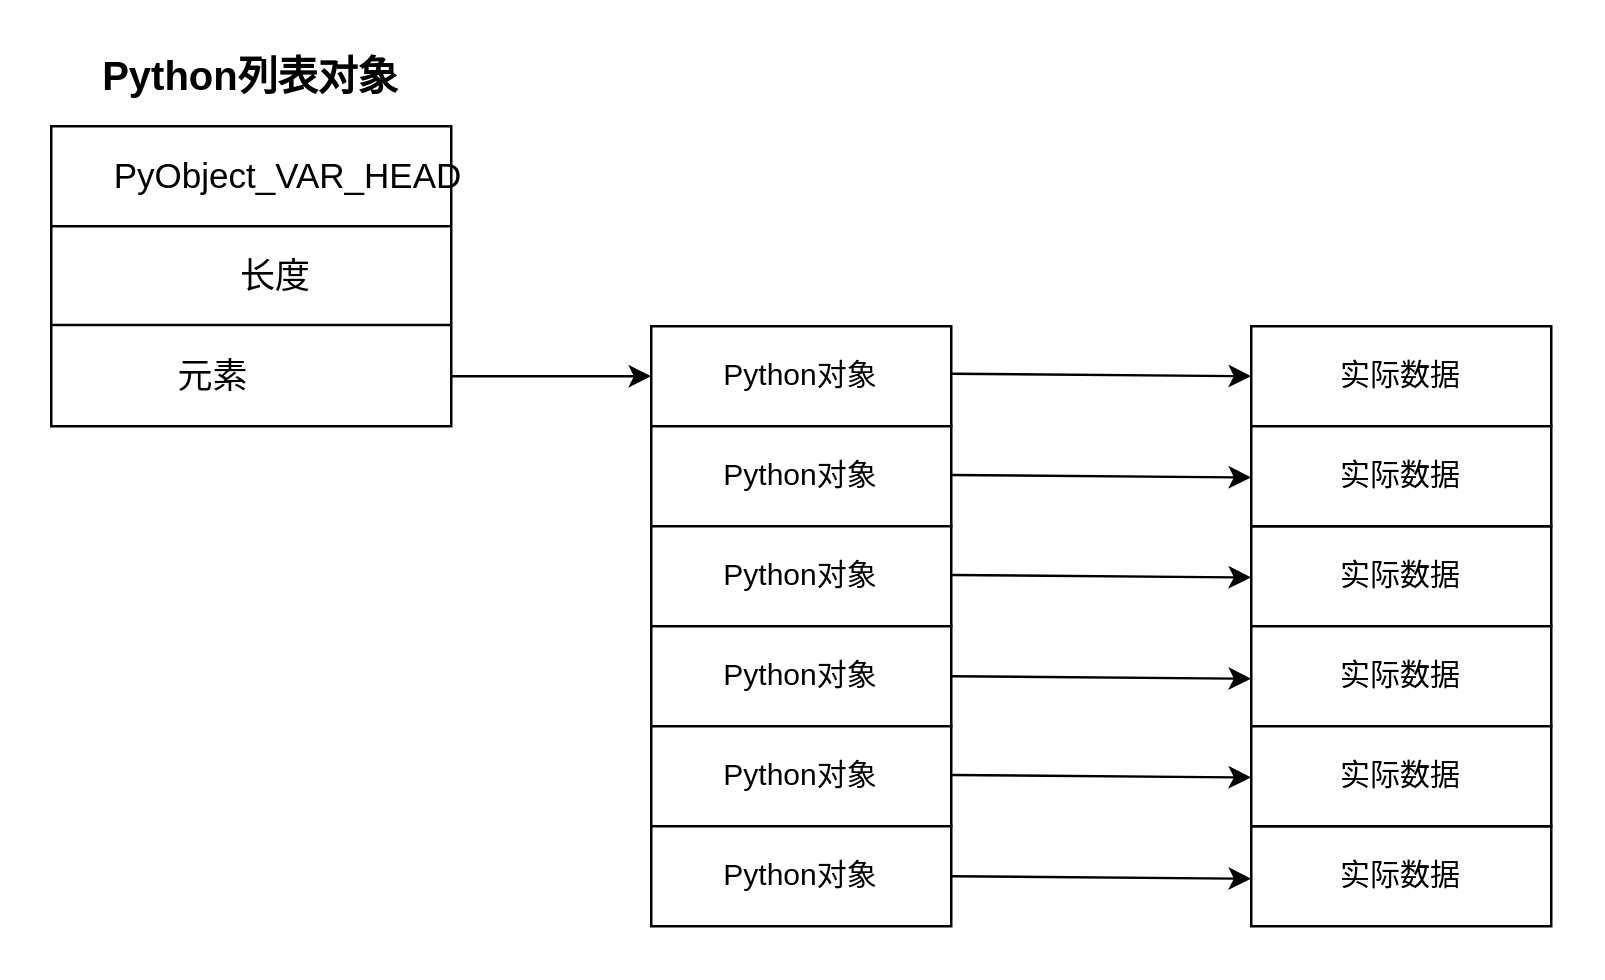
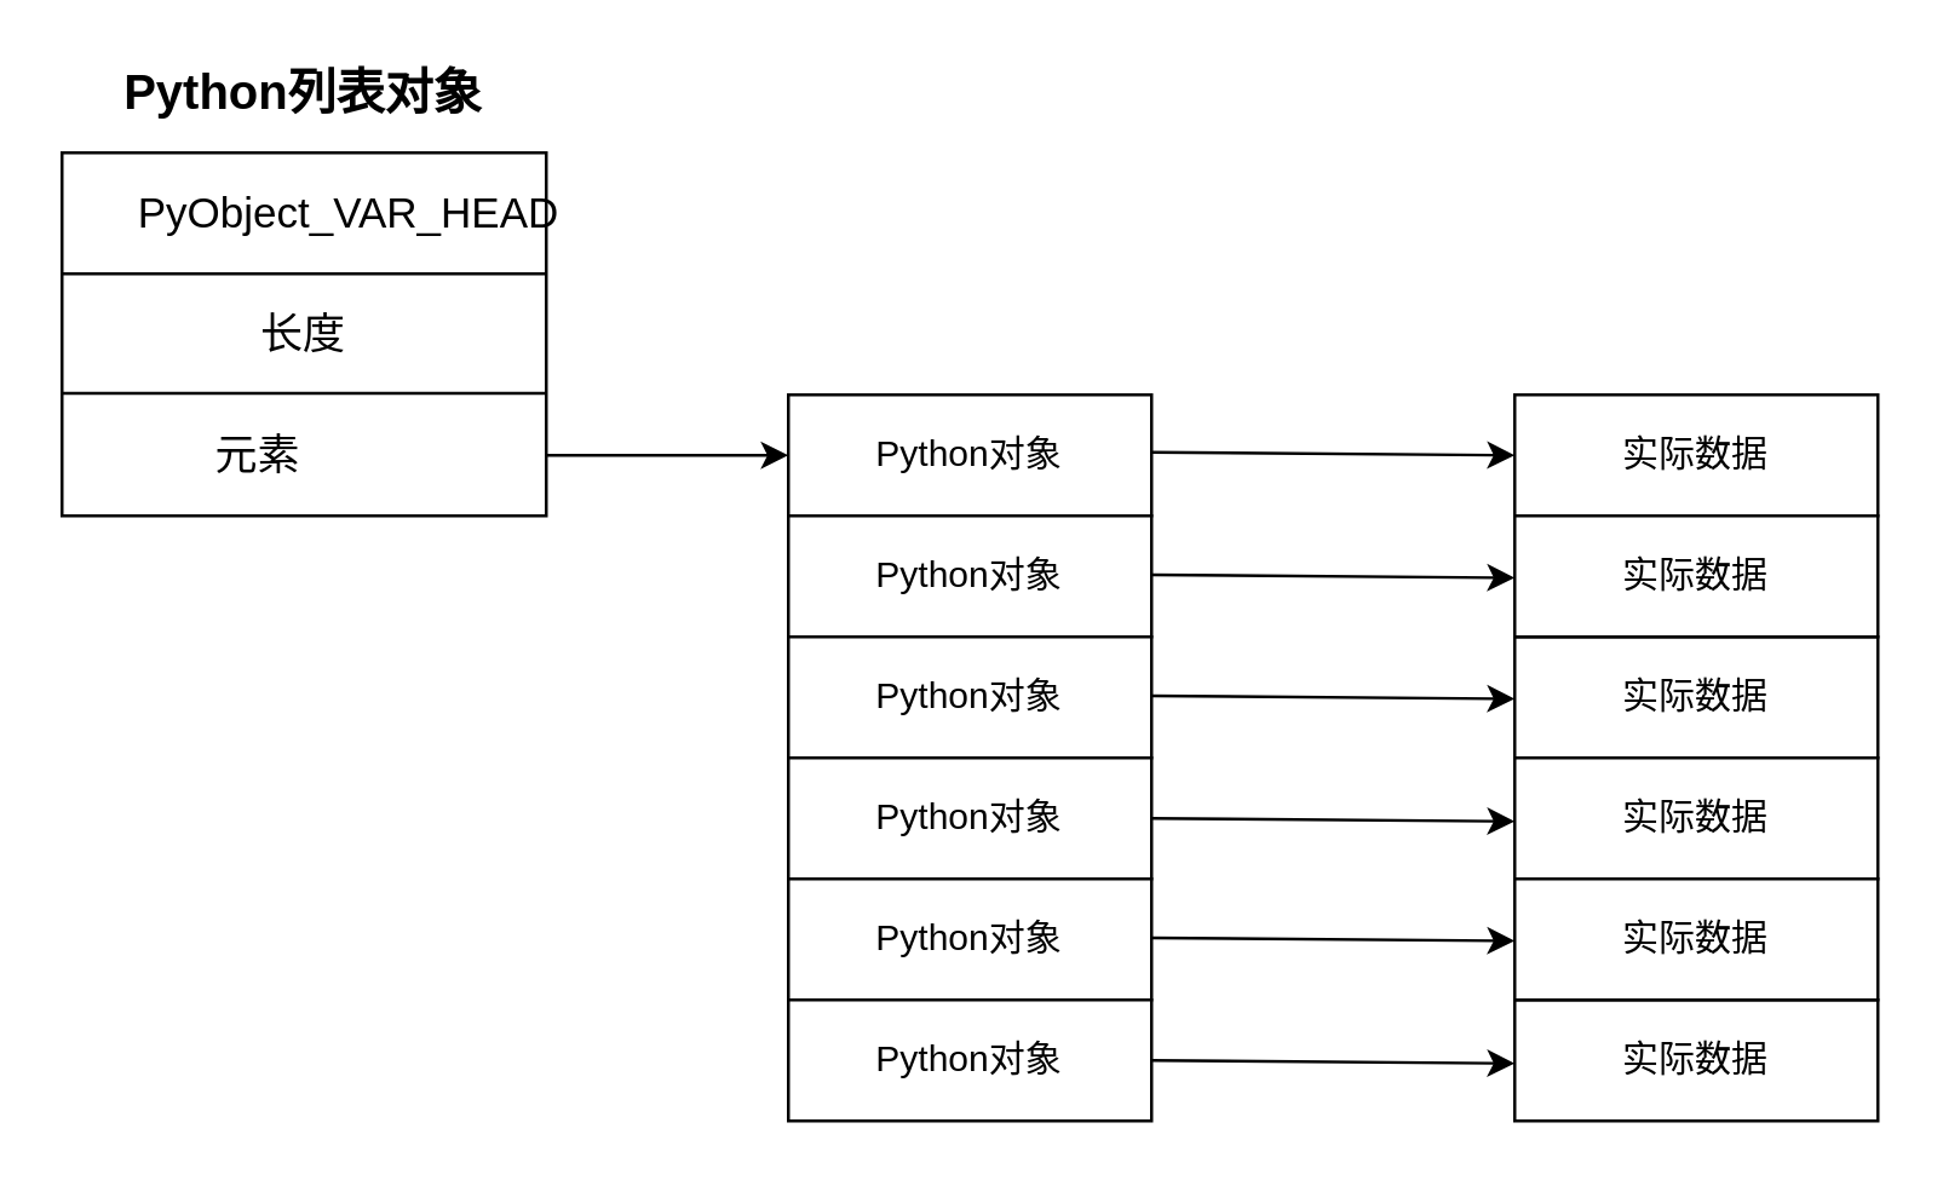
- <mxCell id="4" value="&lt;font style=&quot;font-size: 14px&quot;&gt;长度&lt;/font&gt;" style="text;html=1;strokeColor=none;fillColor=none;align=center;verticalAlign=middle;whiteSpace=wrap;rounded=0;" parent="1" vertex="1"><mxGeometry x="90" y="100" width="40" height="20" as="geometry" /></mxCell>
+ <mxCell id="4" value="&lt;font style=&quot;font-size: 14px&quot;&gt;长度&lt;/font&gt;" style="text;html=1;strokeColor=none;fillColor=none;align=center;verticalAlign=middle;whiteSpace=wrap;rounded=0;" parent="1" vertex="1"><mxGeometry x="80" y="100" width="40" height="20" as="geometry" /></mxCell>
